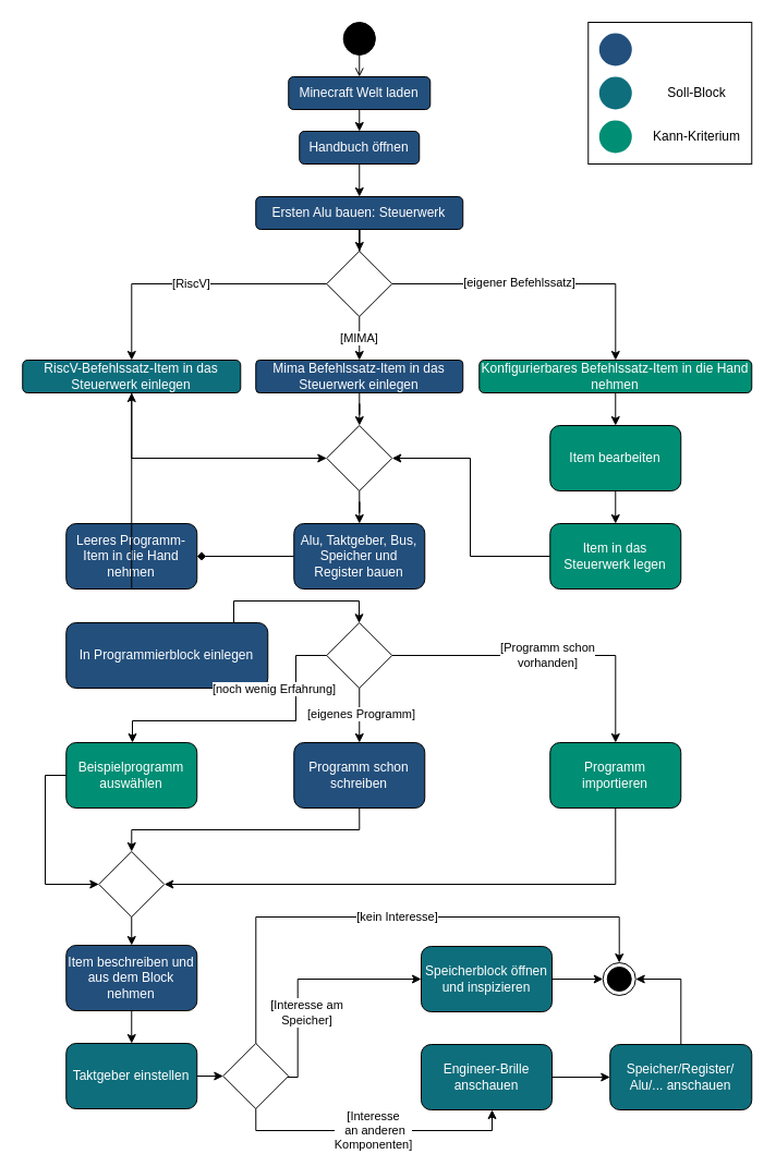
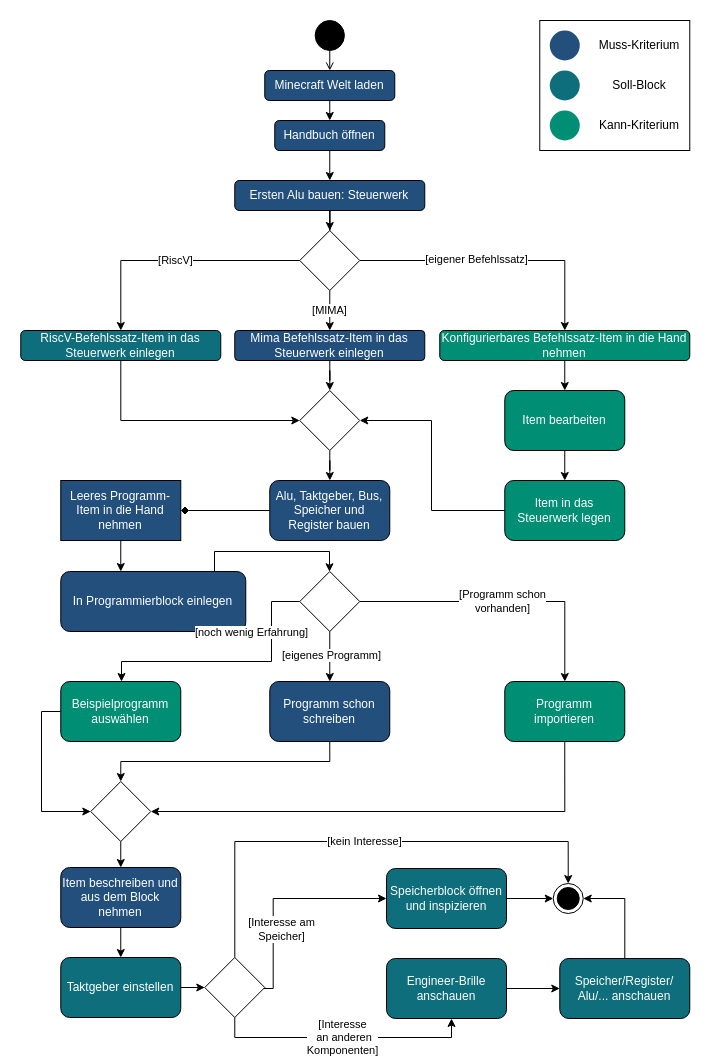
+ <mxCell id="67" value="Muss-Kriterium" style="text;html=1;strokeColor=none;fillColor=none;align=center;verticalAlign=middle;whiteSpace=wrap;rounded=0;" parent="63" vertex="1"><mxGeometry x="50" y="10" width="100" height="30" as="geometry" /></mxCell>
- <mxCell id="30" value="" style="edgeStyle=none;orthogonalLoop=1;jettySize=auto;html=1;rounded=0;exitX=0.5;exitY=1;exitDx=0;exitDy=0;noEdgeStyle=1;orthogonal=1;fontColor=#FFFFFF;" parent="1" source="23" target="13" edge="1"><mxGeometry width="80" relative="1" as="geometry"><mxPoint x="-1448" y="981" as="sourcePoint" /><mxPoint x="-1368" y="981" as="targetPoint" /></mxGeometry></mxCell>
+ <mxCell id="30" value="" style="edgeStyle=none;orthogonalLoop=1;jettySize=auto;html=1;rounded=0;exitX=0.5;exitY=1;exitDx=0;exitDy=0;noEdgeStyle=1;orthogonal=1;fontColor=#FFFFFF;" parent="1" source="23" target="29" edge="1"><mxGeometry width="80" relative="1" as="geometry"><mxPoint x="-1448" y="981" as="sourcePoint" /><mxPoint x="-1368" y="981" as="targetPoint" /></mxGeometry></mxCell>
- <mxCell id="23" value="Leeres Programm-Item in die Hand nehmen" style="rounded=1;whiteSpace=wrap;html=1;fontColor=#FFFFFF;fillColor=#234F7C;" parent="1" vertex="1"><mxGeometry x="60.273" y="480" width="120" height="60" as="geometry" /></mxCell>
+ <mxCell id="23" value="Leeres Programm-Item in die Hand nehmen" style="whiteSpace=wrap;html=1;fontColor=#FFFFFF;fillColor=#234F7C;rounded=0;" parent="1" vertex="1"><mxGeometry x="60.273" y="480" width="120" height="60" as="geometry" /></mxCell>
